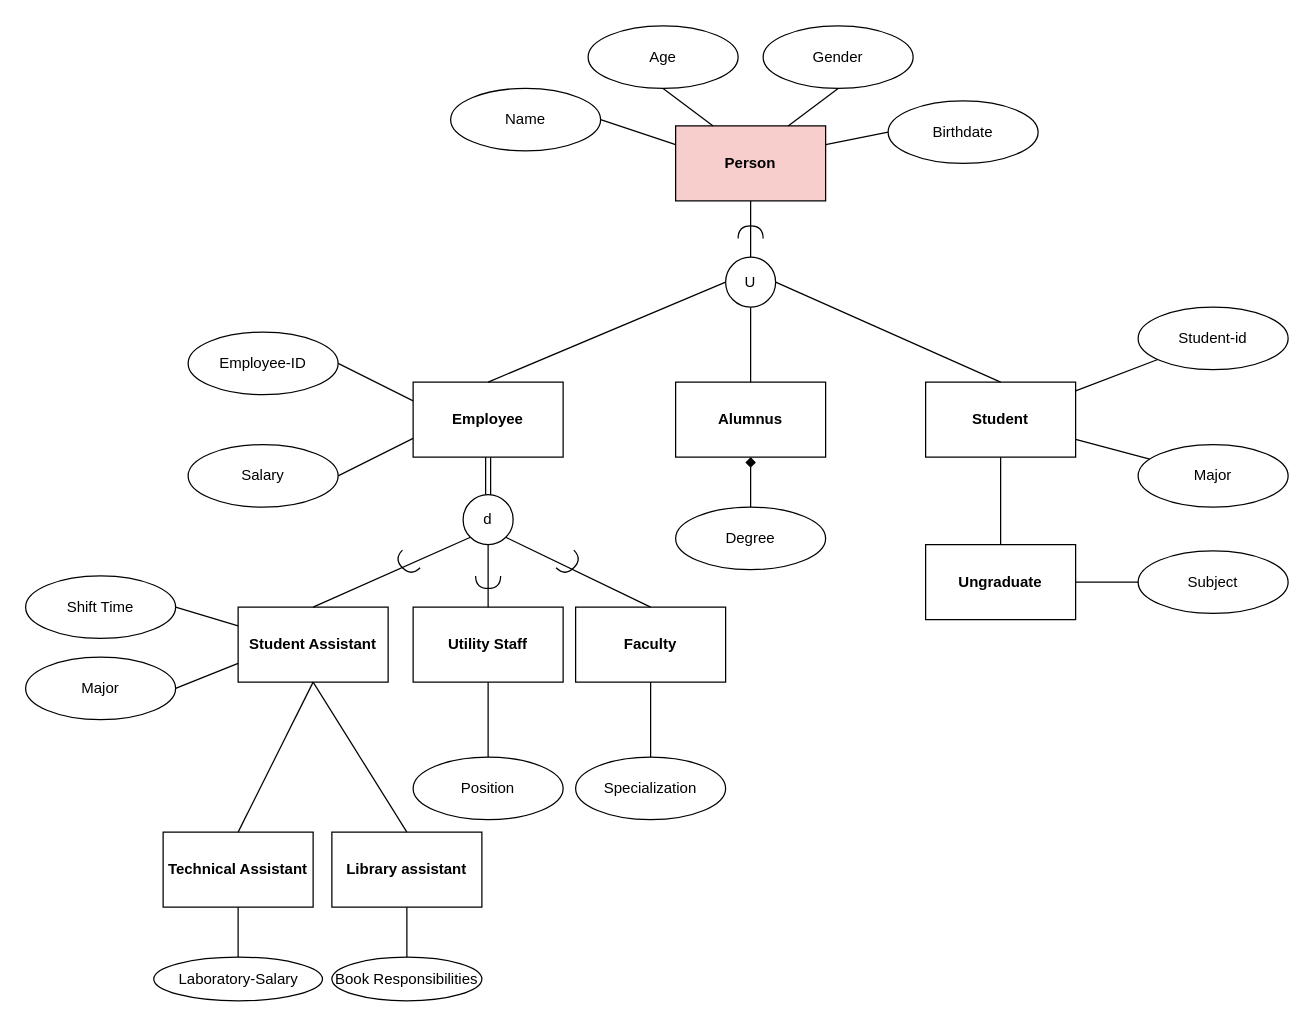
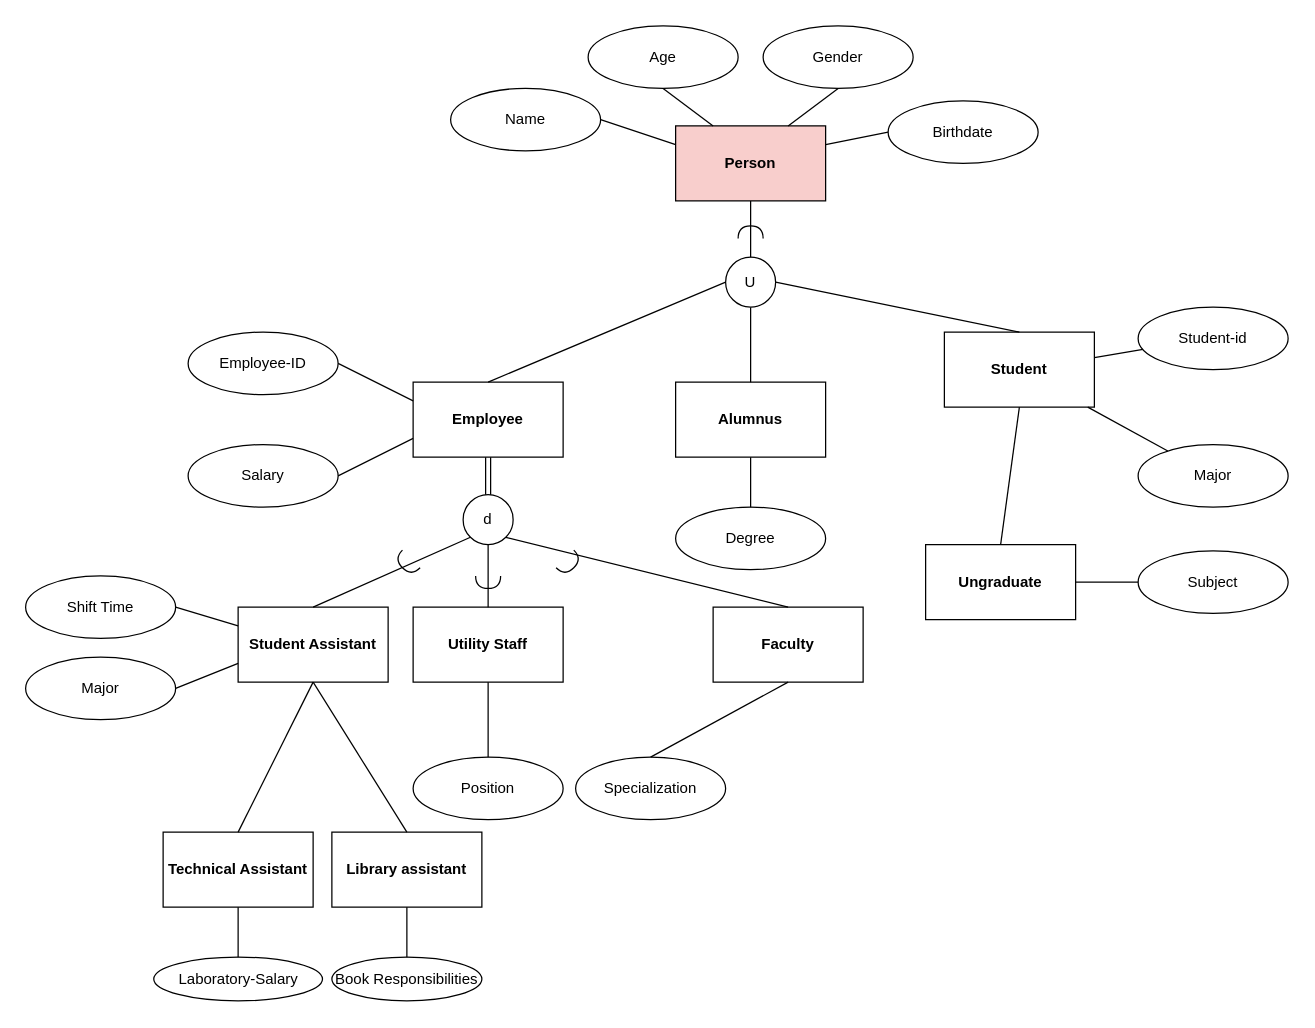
- <mxCell id="12" value="Student" style="rounded=0;whiteSpace=wrap;html=1;fontStyle=1" vertex="1" parent="1"><mxGeometry x="740" y="305" width="120" height="60" as="geometry" /></mxCell>
+ <mxCell id="12" value="Student" style="rounded=0;whiteSpace=wrap;html=1;fontStyle=1" vertex="1" parent="1"><mxGeometry x="755" y="265" width="120" height="60" as="geometry" /></mxCell>
- <mxCell id="33" value="" style="endArrow=diamond;html=1;rounded=0;entryX=0.5;entryY=1;entryDx=0;entryDy=0;exitX=0.5;exitY=0;exitDx=0;exitDy=0;" edge="1" parent="1" source="27" target="11"><mxGeometry width="50" height="50" relative="1" as="geometry"><mxPoint x="490" y="395" as="sourcePoint" /><mxPoint x="540" y="345" as="targetPoint" /></mxGeometry></mxCell>
+ <mxCell id="33" value="" style="endArrow=none;html=1;rounded=0;entryX=0.5;entryY=1;entryDx=0;entryDy=0;exitX=0.5;exitY=0;exitDx=0;exitDy=0;" edge="1" parent="1" source="27" target="11"><mxGeometry width="50" height="50" relative="1" as="geometry"><mxPoint x="490" y="395" as="sourcePoint" /><mxPoint x="540" y="345" as="targetPoint" /></mxGeometry></mxCell>
- <mxCell id="15" value="Faculty" style="rounded=0;whiteSpace=wrap;html=1;fontStyle=1" vertex="1" parent="1"><mxGeometry x="460" y="485" width="120" height="60" as="geometry" /></mxCell>
+ <mxCell id="15" value="Faculty" style="rounded=0;whiteSpace=wrap;html=1;fontStyle=1" vertex="1" parent="1"><mxGeometry x="570" y="485" width="120" height="60" as="geometry" /></mxCell>
